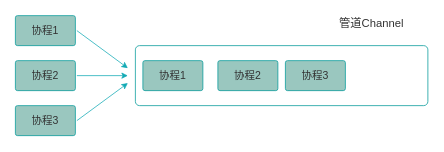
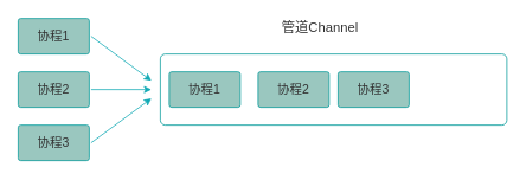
- <mxCell id="10" value="管道Channel" style="text;html=1;strokeColor=none;fillColor=none;align=center;verticalAlign=middle;whiteSpace=wrap;rounded=0;fontColor=#333333;fontSize=15;" vertex="1" parent="1"><mxGeometry x="435" y="20" width="120" height="20" as="geometry" /></mxCell>
+ <mxCell id="10" value="管道Channel" style="text;html=1;strokeColor=none;fillColor=none;align=center;verticalAlign=middle;whiteSpace=wrap;rounded=0;fontColor=#333333;fontSize=15;" vertex="1" parent="1"><mxGeometry x="300" y="20" width="120" height="20" as="geometry" /></mxCell>
